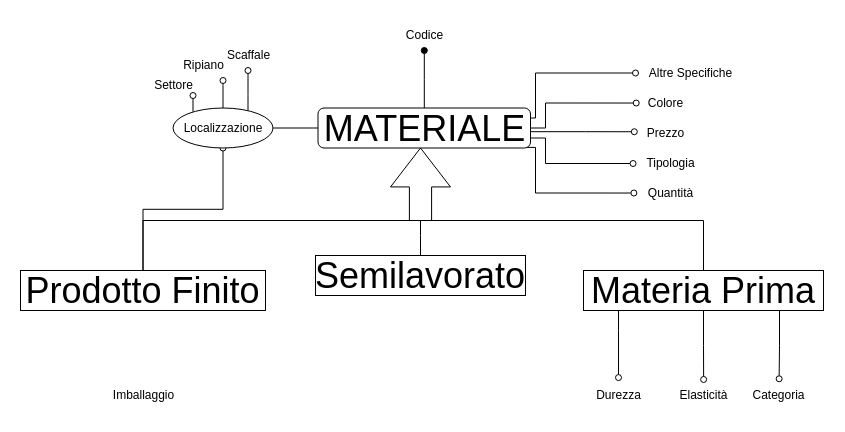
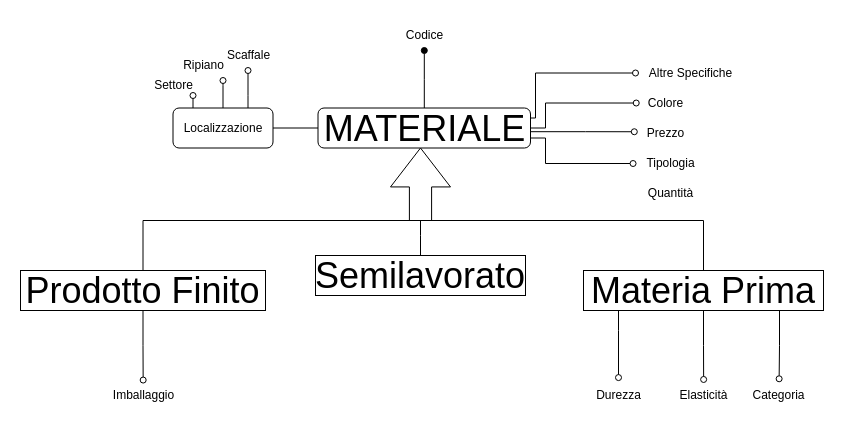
- <mxCell id="29" value="Localizzazione" style="ellipse;whiteSpace=wrap;html=1;align=center;" vertex="1" parent="1"><mxGeometry x="172.5" y="107.5" width="100" height="40" as="geometry" /></mxCell>
+ <mxCell id="29" value="Localizzazione" style="whiteSpace=wrap;html=1;align=center;rounded=1;" vertex="1" parent="1"><mxGeometry x="172.5" y="107.5" width="100" height="40" as="geometry" /></mxCell>
- <mxCell id="7" style="edgeStyle=orthogonalEdgeStyle;rounded=0;orthogonalLoop=1;jettySize=auto;html=1;endArrow=oval;endFill=0;entryX=-0.023;entryY=0.501;entryDx=0;entryDy=0;entryPerimeter=0;exitX=0.923;exitY=0.985;exitDx=0;exitDy=0;exitPerimeter=0;" edge="1" parent="1" source="9" target="25"><mxGeometry relative="1" as="geometry"><mxPoint x="565" y="137.5" as="targetPoint" /><Array as="points"><mxPoint x="535" y="146.5" /><mxPoint x="535" y="192.5" /></Array></mxGeometry></mxCell>
- <mxCell id="15" style="edgeStyle=orthogonalEdgeStyle;rounded=0;orthogonalLoop=1;jettySize=auto;html=1;endArrow=oval;endFill=0;" edge="1" parent="1" source="17" target="29"><mxGeometry relative="1" as="geometry" /></mxCell>
+ <mxCell id="15" style="edgeStyle=orthogonalEdgeStyle;rounded=0;orthogonalLoop=1;jettySize=auto;html=1;entryX=0.502;entryY=-0.015;entryDx=0;entryDy=0;entryPerimeter=0;endArrow=oval;endFill=0;" edge="1" parent="1" source="17" target="36"><mxGeometry relative="1" as="geometry" /></mxCell>
